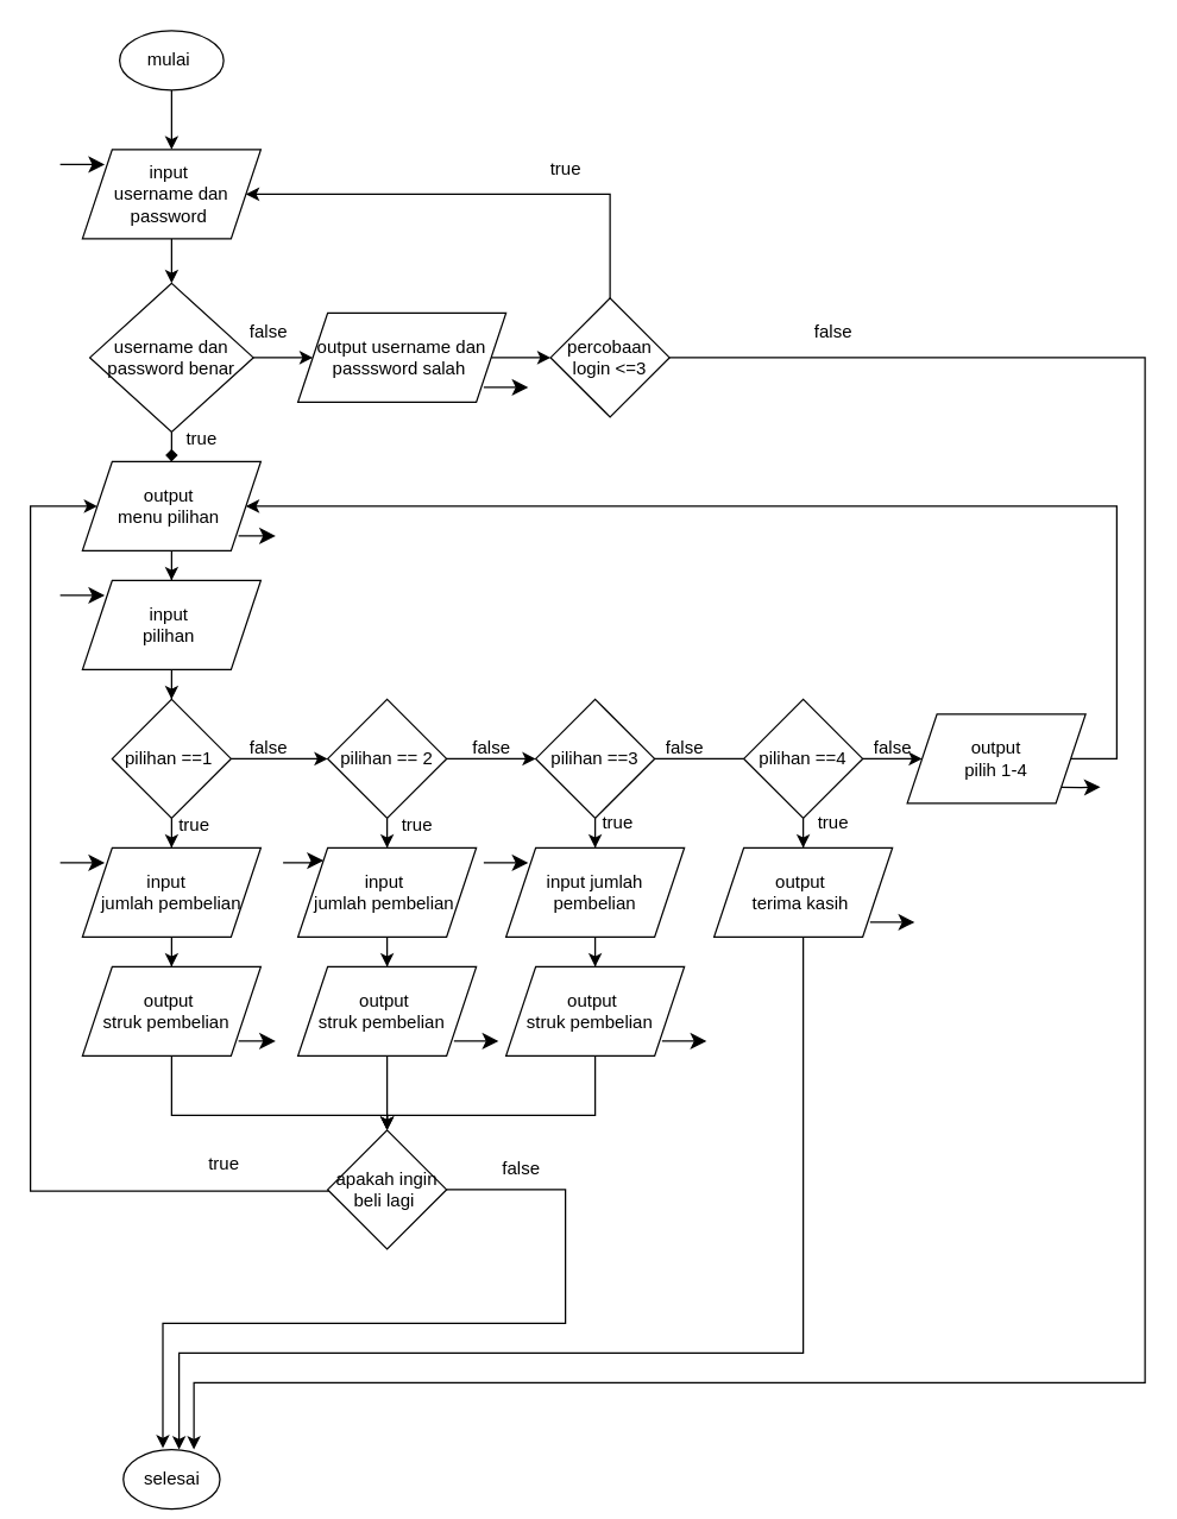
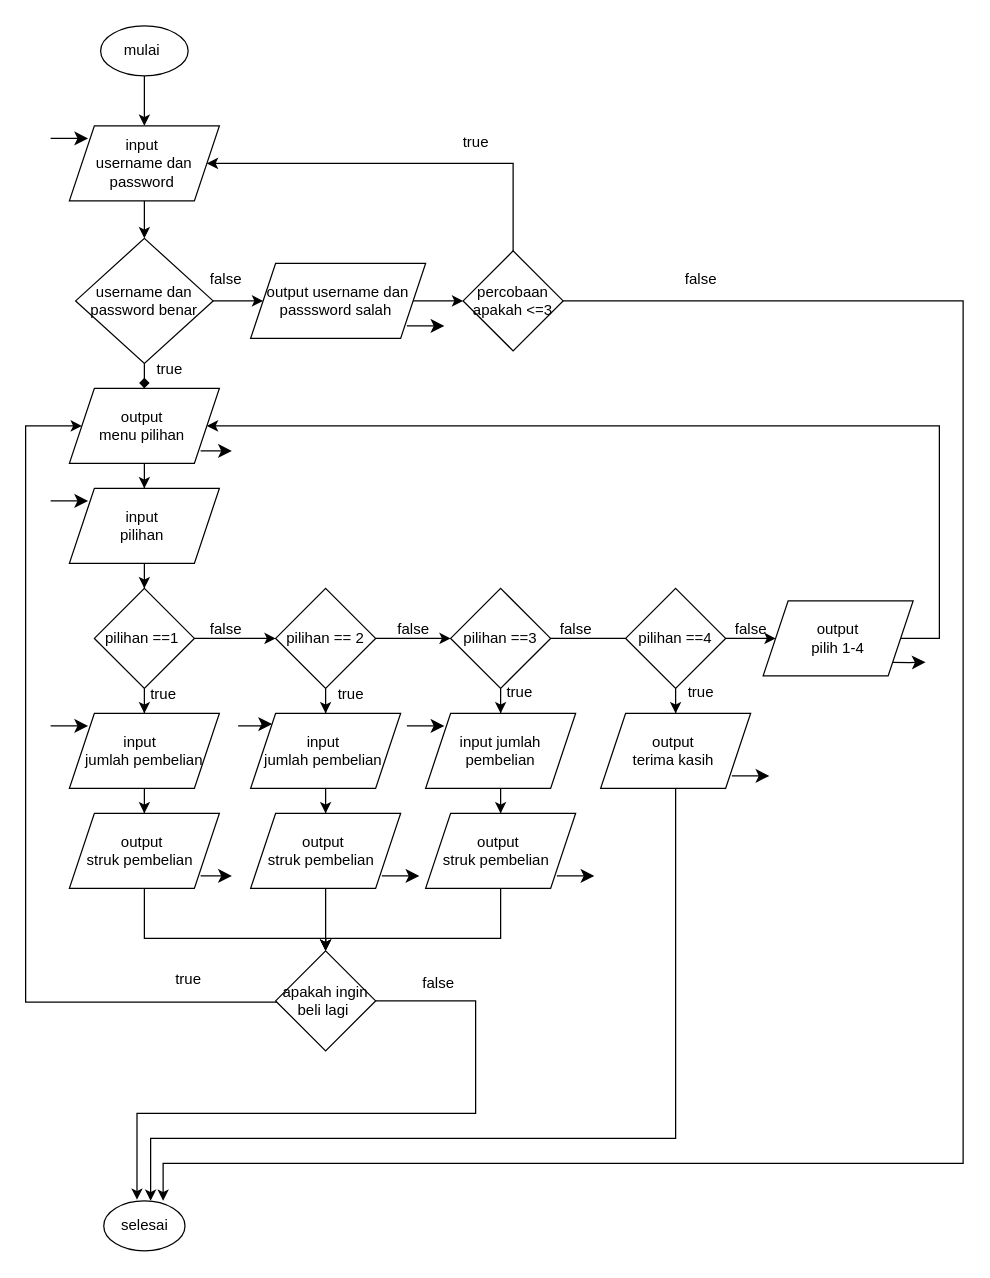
- <mxCell id="13" value="percobaan login &amp;lt;=3" style="rhombus;whiteSpace=wrap;html=1;" vertex="1" parent="1"><mxGeometry x="370" y="200" width="80" height="80" as="geometry" /></mxCell>
+ <mxCell id="13" value="percobaan apakah &amp;lt;=3" style="rhombus;whiteSpace=wrap;html=1;" vertex="1" parent="1"><mxGeometry x="370" y="200" width="80" height="80" as="geometry" /></mxCell>
- <mxCell id="43" value="selesai" style="ellipse;whiteSpace=wrap;html=1;" vertex="1" parent="1"><mxGeometry x="82.5" y="975" width="65" height="40" as="geometry" /></mxCell>
+ <mxCell id="43" value="selesai" style="ellipse;whiteSpace=wrap;html=1;" vertex="1" parent="1"><mxGeometry x="82.5" y="960" width="65" height="40" as="geometry" /></mxCell>
